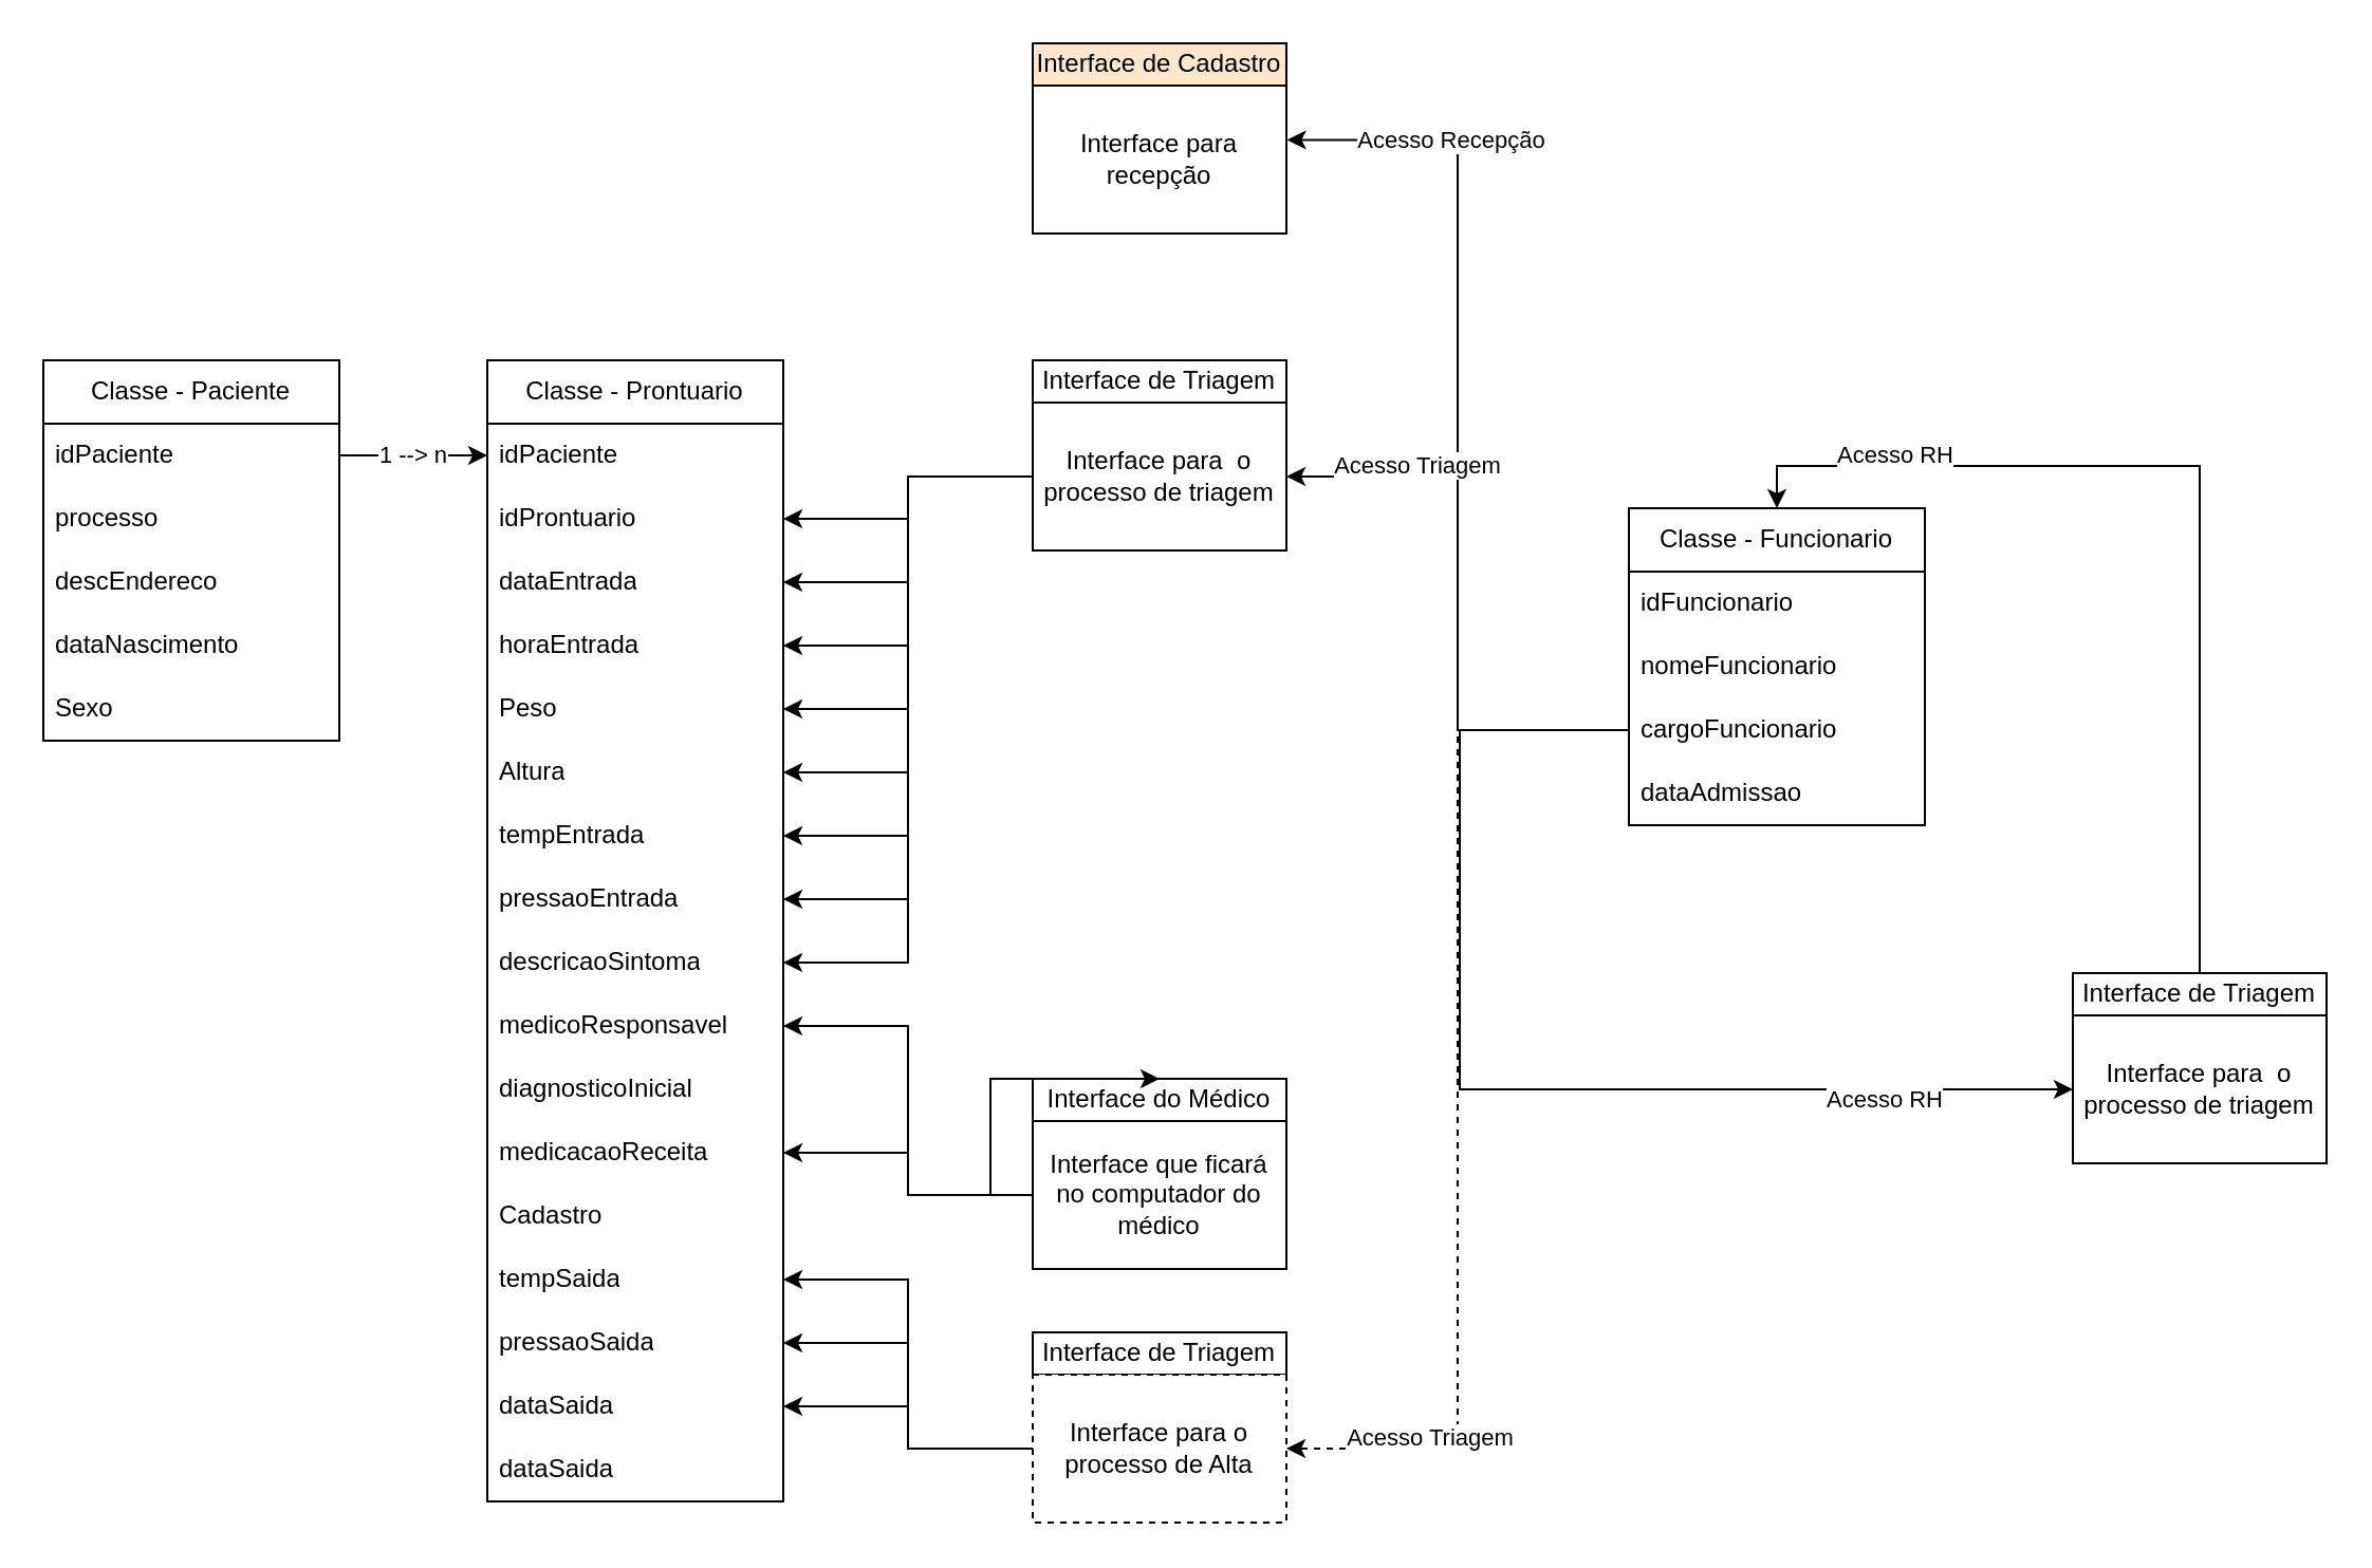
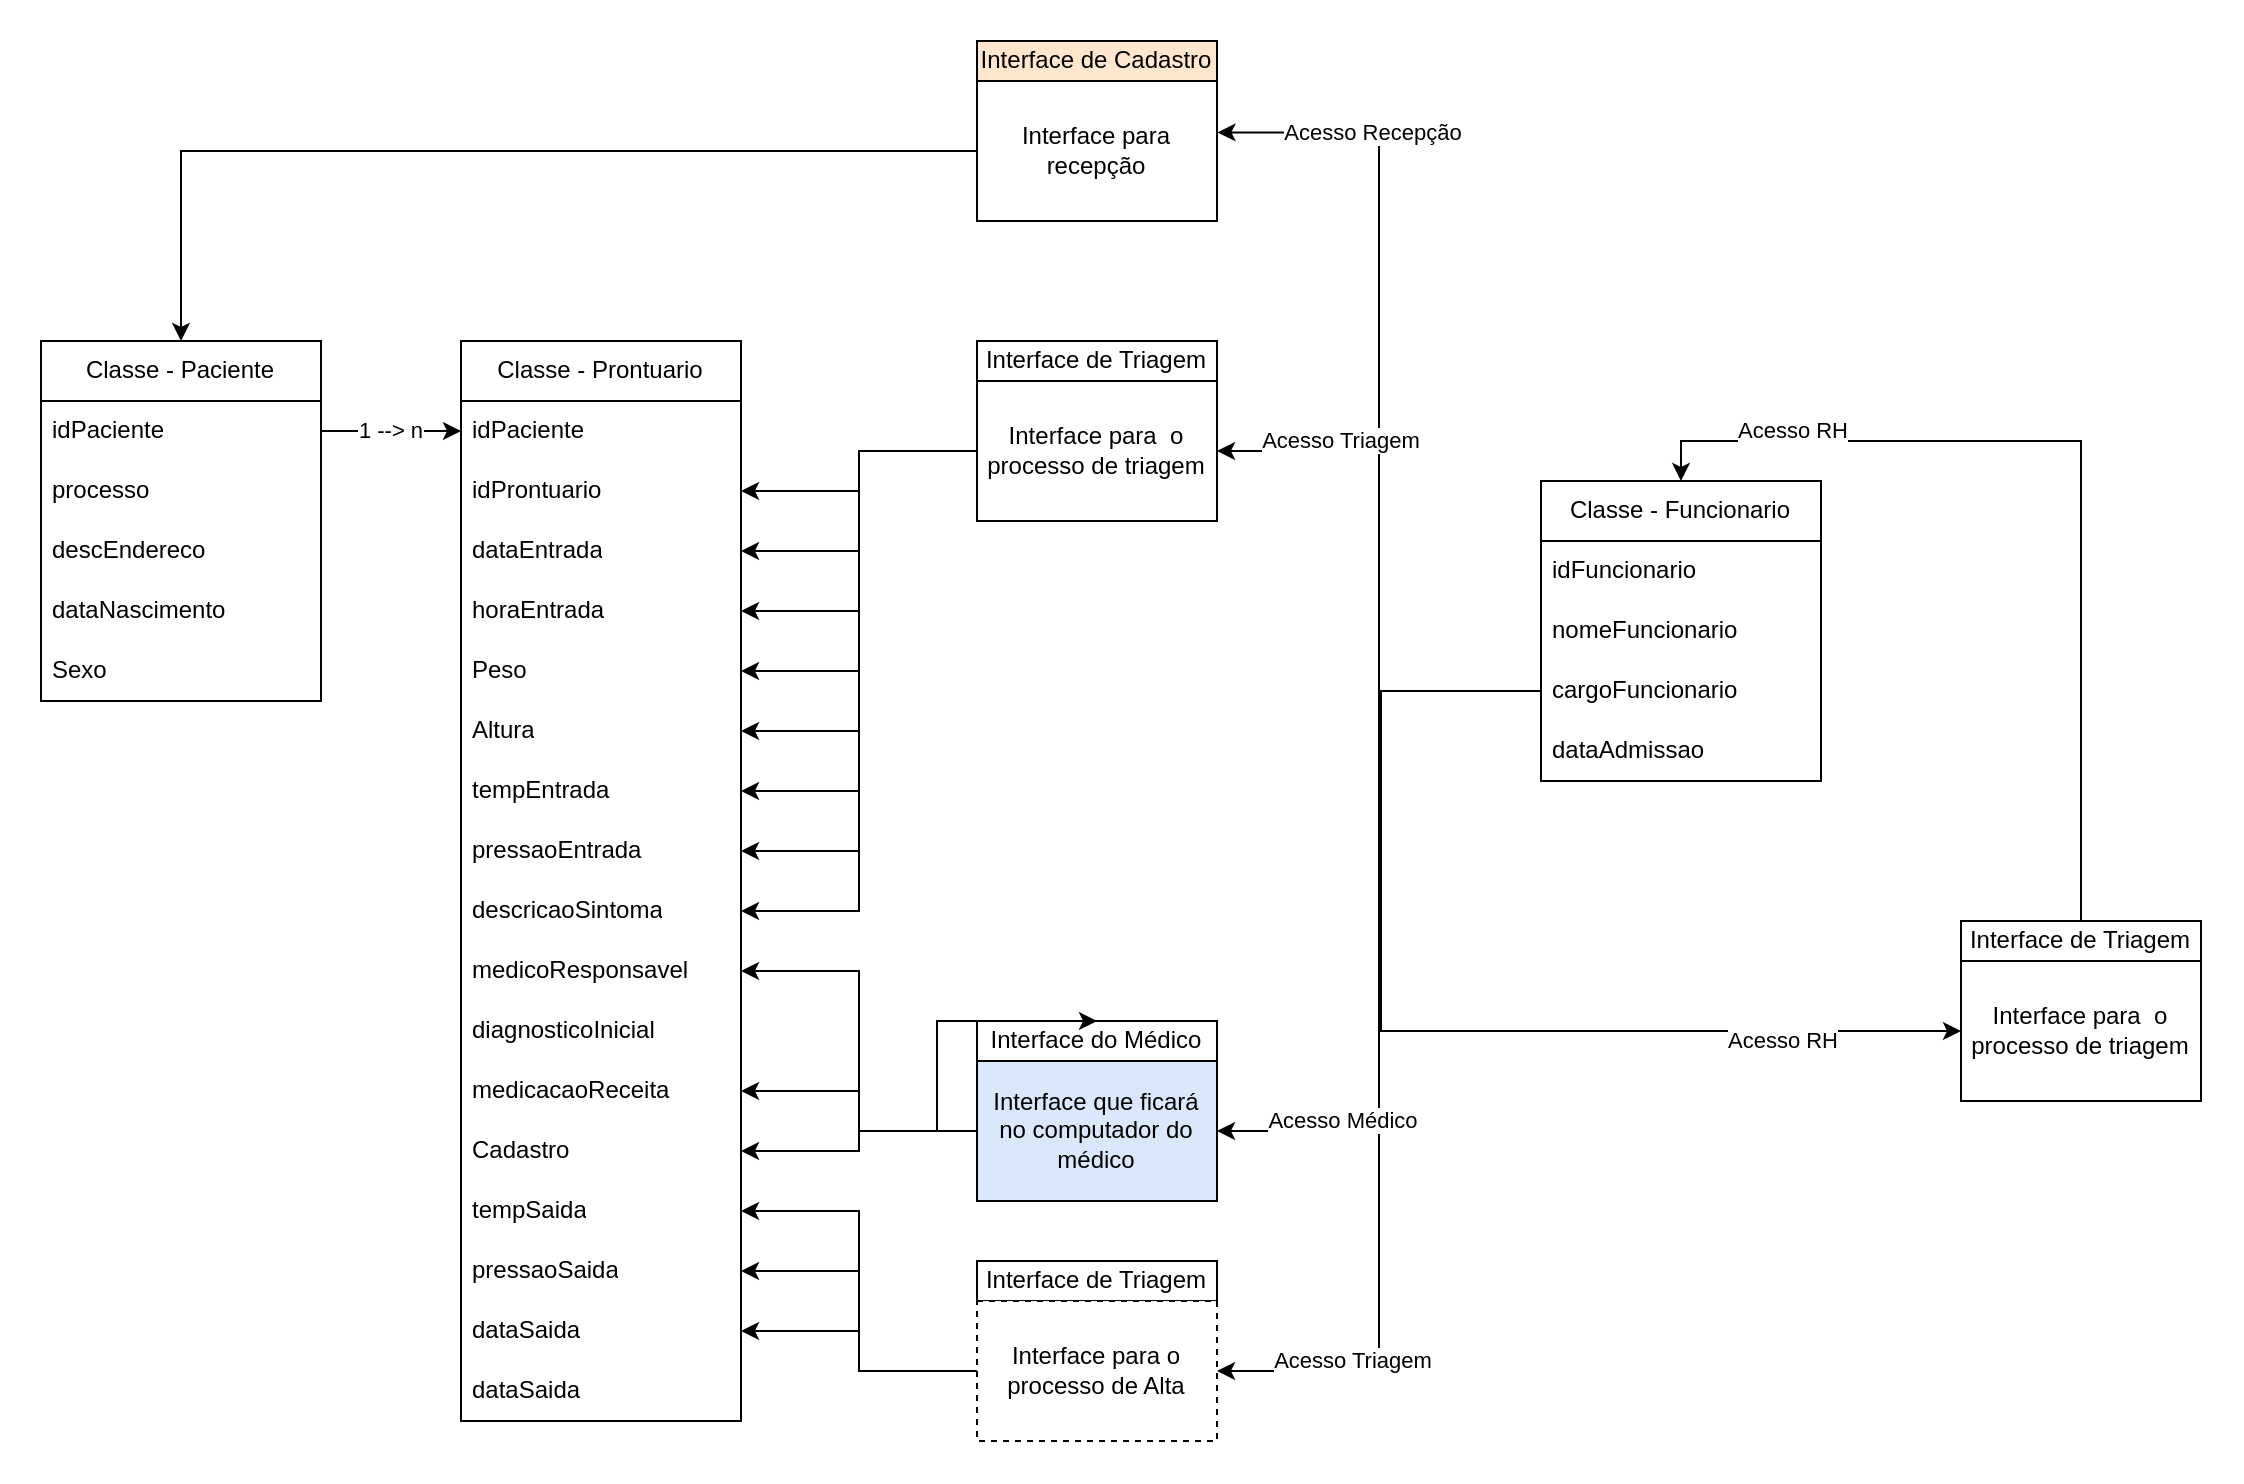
+ <mxCell id="61" style="edgeStyle=orthogonalEdgeStyle;rounded=0;orthogonalLoop=1;jettySize=auto;html=1;" edge="1" parent="1" source="10" target="2"><mxGeometry relative="1" as="geometry" /></mxCell>
- <mxCell id="41" value="Interface que ficará no computador do médico" style="rounded=0;whiteSpace=wrap;html=1;" vertex="1" parent="39"><mxGeometry y="20" width="120" height="70" as="geometry" /></mxCell>
+ <mxCell id="41" value="Interface que ficará no computador do médico" style="rounded=0;whiteSpace=wrap;html=1;fillColor=#dae8fc;" vertex="1" parent="39"><mxGeometry y="20" width="120" height="70" as="geometry" /></mxCell>
+ <mxCell id="63" value="Acesso Médico" style="edgeStyle=orthogonalEdgeStyle;rounded=0;orthogonalLoop=1;jettySize=auto;html=1;entryX=1;entryY=0.5;entryDx=0;entryDy=0;exitX=0;exitY=0.5;exitDx=0;exitDy=0;" edge="1" parent="1" source="55" target="41"><mxGeometry x="0.67" y="-5" relative="1" as="geometry"><mxPoint x="911" y="325" as="sourcePoint" /><mxPoint x="618" y="695" as="targetPoint" /><mxPoint as="offset" /></mxGeometry></mxCell>
+ <mxCell id="45" style="edgeStyle=orthogonalEdgeStyle;rounded=0;orthogonalLoop=1;jettySize=auto;html=1;entryX=1;entryY=0.5;entryDx=0;entryDy=0;exitX=0;exitY=0.5;exitDx=0;exitDy=0;" edge="1" parent="1" source="41" target="24"><mxGeometry relative="1" as="geometry"><mxPoint x="641" y="485" as="sourcePoint" /><mxPoint x="461" y="525" as="targetPoint" /></mxGeometry></mxCell>
- <mxCell id="62" value="Acesso Triagem" style="edgeStyle=orthogonalEdgeStyle;rounded=0;orthogonalLoop=1;jettySize=auto;html=1;entryX=1;entryY=0.5;entryDx=0;entryDy=0;dashed=1;" edge="1" parent="1" source="55" target="49"><mxGeometry x="0.728" y="-5" relative="1" as="geometry"><mxPoint x="911" y="321" as="sourcePoint" /><mxPoint x="618" y="235" as="targetPoint" /><mxPoint as="offset" /></mxGeometry></mxCell>
+ <mxCell id="62" value="Acesso Triagem" style="edgeStyle=orthogonalEdgeStyle;rounded=0;orthogonalLoop=1;jettySize=auto;html=1;entryX=1;entryY=0.5;entryDx=0;entryDy=0;" edge="1" parent="1" source="55" target="49"><mxGeometry x="0.728" y="-5" relative="1" as="geometry"><mxPoint x="911" y="321" as="sourcePoint" /><mxPoint x="618" y="235" as="targetPoint" /><mxPoint as="offset" /></mxGeometry></mxCell>
